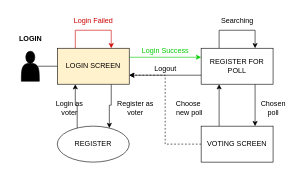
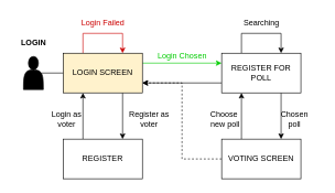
- <mxCell id="16" value="&lt;font color=&quot;#00cc00&quot;&gt;Login Success&lt;/font&gt;" style="text;html=1;align=center;verticalAlign=middle;resizable=0;points=[];autosize=1;strokeColor=none;fillColor=none;fontColor=#CC0000;" parent="1" vertex="1"><mxGeometry x="225" y="70" width="100" height="30" as="geometry" /></mxCell>
+ <mxCell id="16" value="&lt;font color=&quot;#00cc00&quot;&gt;Login Chosen&lt;/font&gt;" style="text;html=1;align=center;verticalAlign=middle;resizable=0;points=[];autosize=1;strokeColor=none;fillColor=none;fontColor=#CC0000;" parent="1" vertex="1"><mxGeometry x="225" y="70" width="100" height="30" as="geometry" /></mxCell>
- <mxCell id="17" value="&lt;font color=&quot;#000000&quot;&gt;Logout&lt;/font&gt;" style="text;html=1;align=center;verticalAlign=middle;resizable=0;points=[];autosize=1;strokeColor=none;fillColor=none;fontColor=#00CC00;" parent="1" vertex="1"><mxGeometry x="245" y="100" width="60" height="30" as="geometry" /></mxCell>
- <mxCell id="19" value="Login as &lt;br&gt;voter" style="text;html=1;align=center;verticalAlign=middle;resizable=0;points=[];autosize=1;strokeColor=none;fillColor=none;fontColor=#000000;" parent="1" vertex="1"><mxGeometry x="80" y="160" width="70" height="40" as="geometry" /></mxCell>
+ <mxCell id="19" value="Login as &lt;br&gt;voter" style="text;html=1;align=center;verticalAlign=middle;resizable=0;points=[];autosize=1;strokeColor=none;fillColor=none;fontColor=#000000;" parent="1" vertex="1"><mxGeometry x="65" y="160" width="70" height="40" as="geometry" /></mxCell>
- <mxCell id="25" value="Choose&amp;nbsp;&lt;br&gt;new poll" style="text;html=1;align=center;verticalAlign=middle;resizable=0;points=[];autosize=1;strokeColor=none;fillColor=none;" vertex="1" parent="1"><mxGeometry x="280" y="160" width="70" height="40" as="geometry" /></mxCell>
+ <mxCell id="25" value="Choose&amp;nbsp;&lt;br&gt;new poll" style="text;html=1;align=center;verticalAlign=middle;resizable=0;points=[];autosize=1;strokeColor=none;fillColor=none;" vertex="1" parent="1"><mxGeometry x="305" y="160" width="70" height="40" as="geometry" /></mxCell>
- <mxCell id="24" value="Chosen &lt;br&gt;poll" style="text;html=1;align=center;verticalAlign=middle;resizable=0;points=[];autosize=1;strokeColor=none;fillColor=none;" vertex="1" parent="1"><mxGeometry x="425" y="160" width="60" height="40" as="geometry" /></mxCell>
+ <mxCell id="24" value="Chosen &lt;br&gt;poll" style="text;html=1;align=center;verticalAlign=middle;resizable=0;points=[];autosize=1;strokeColor=none;fillColor=none;" vertex="1" parent="1"><mxGeometry x="415" y="160" width="60" height="40" as="geometry" /></mxCell>
- <mxCell id="7" value="REGISTER" style="ellipse;whiteSpace=wrap;html=1;strokeWidth=1;" parent="1" vertex="1"><mxGeometry x="95" y="210" width="120" height="60" as="geometry" /></mxCell>
+ <mxCell id="7" value="REGISTER" style="rounded=0;whiteSpace=wrap;html=1;strokeWidth=1;" parent="1" vertex="1"><mxGeometry x="95" y="210" width="120" height="60" as="geometry" /></mxCell>
